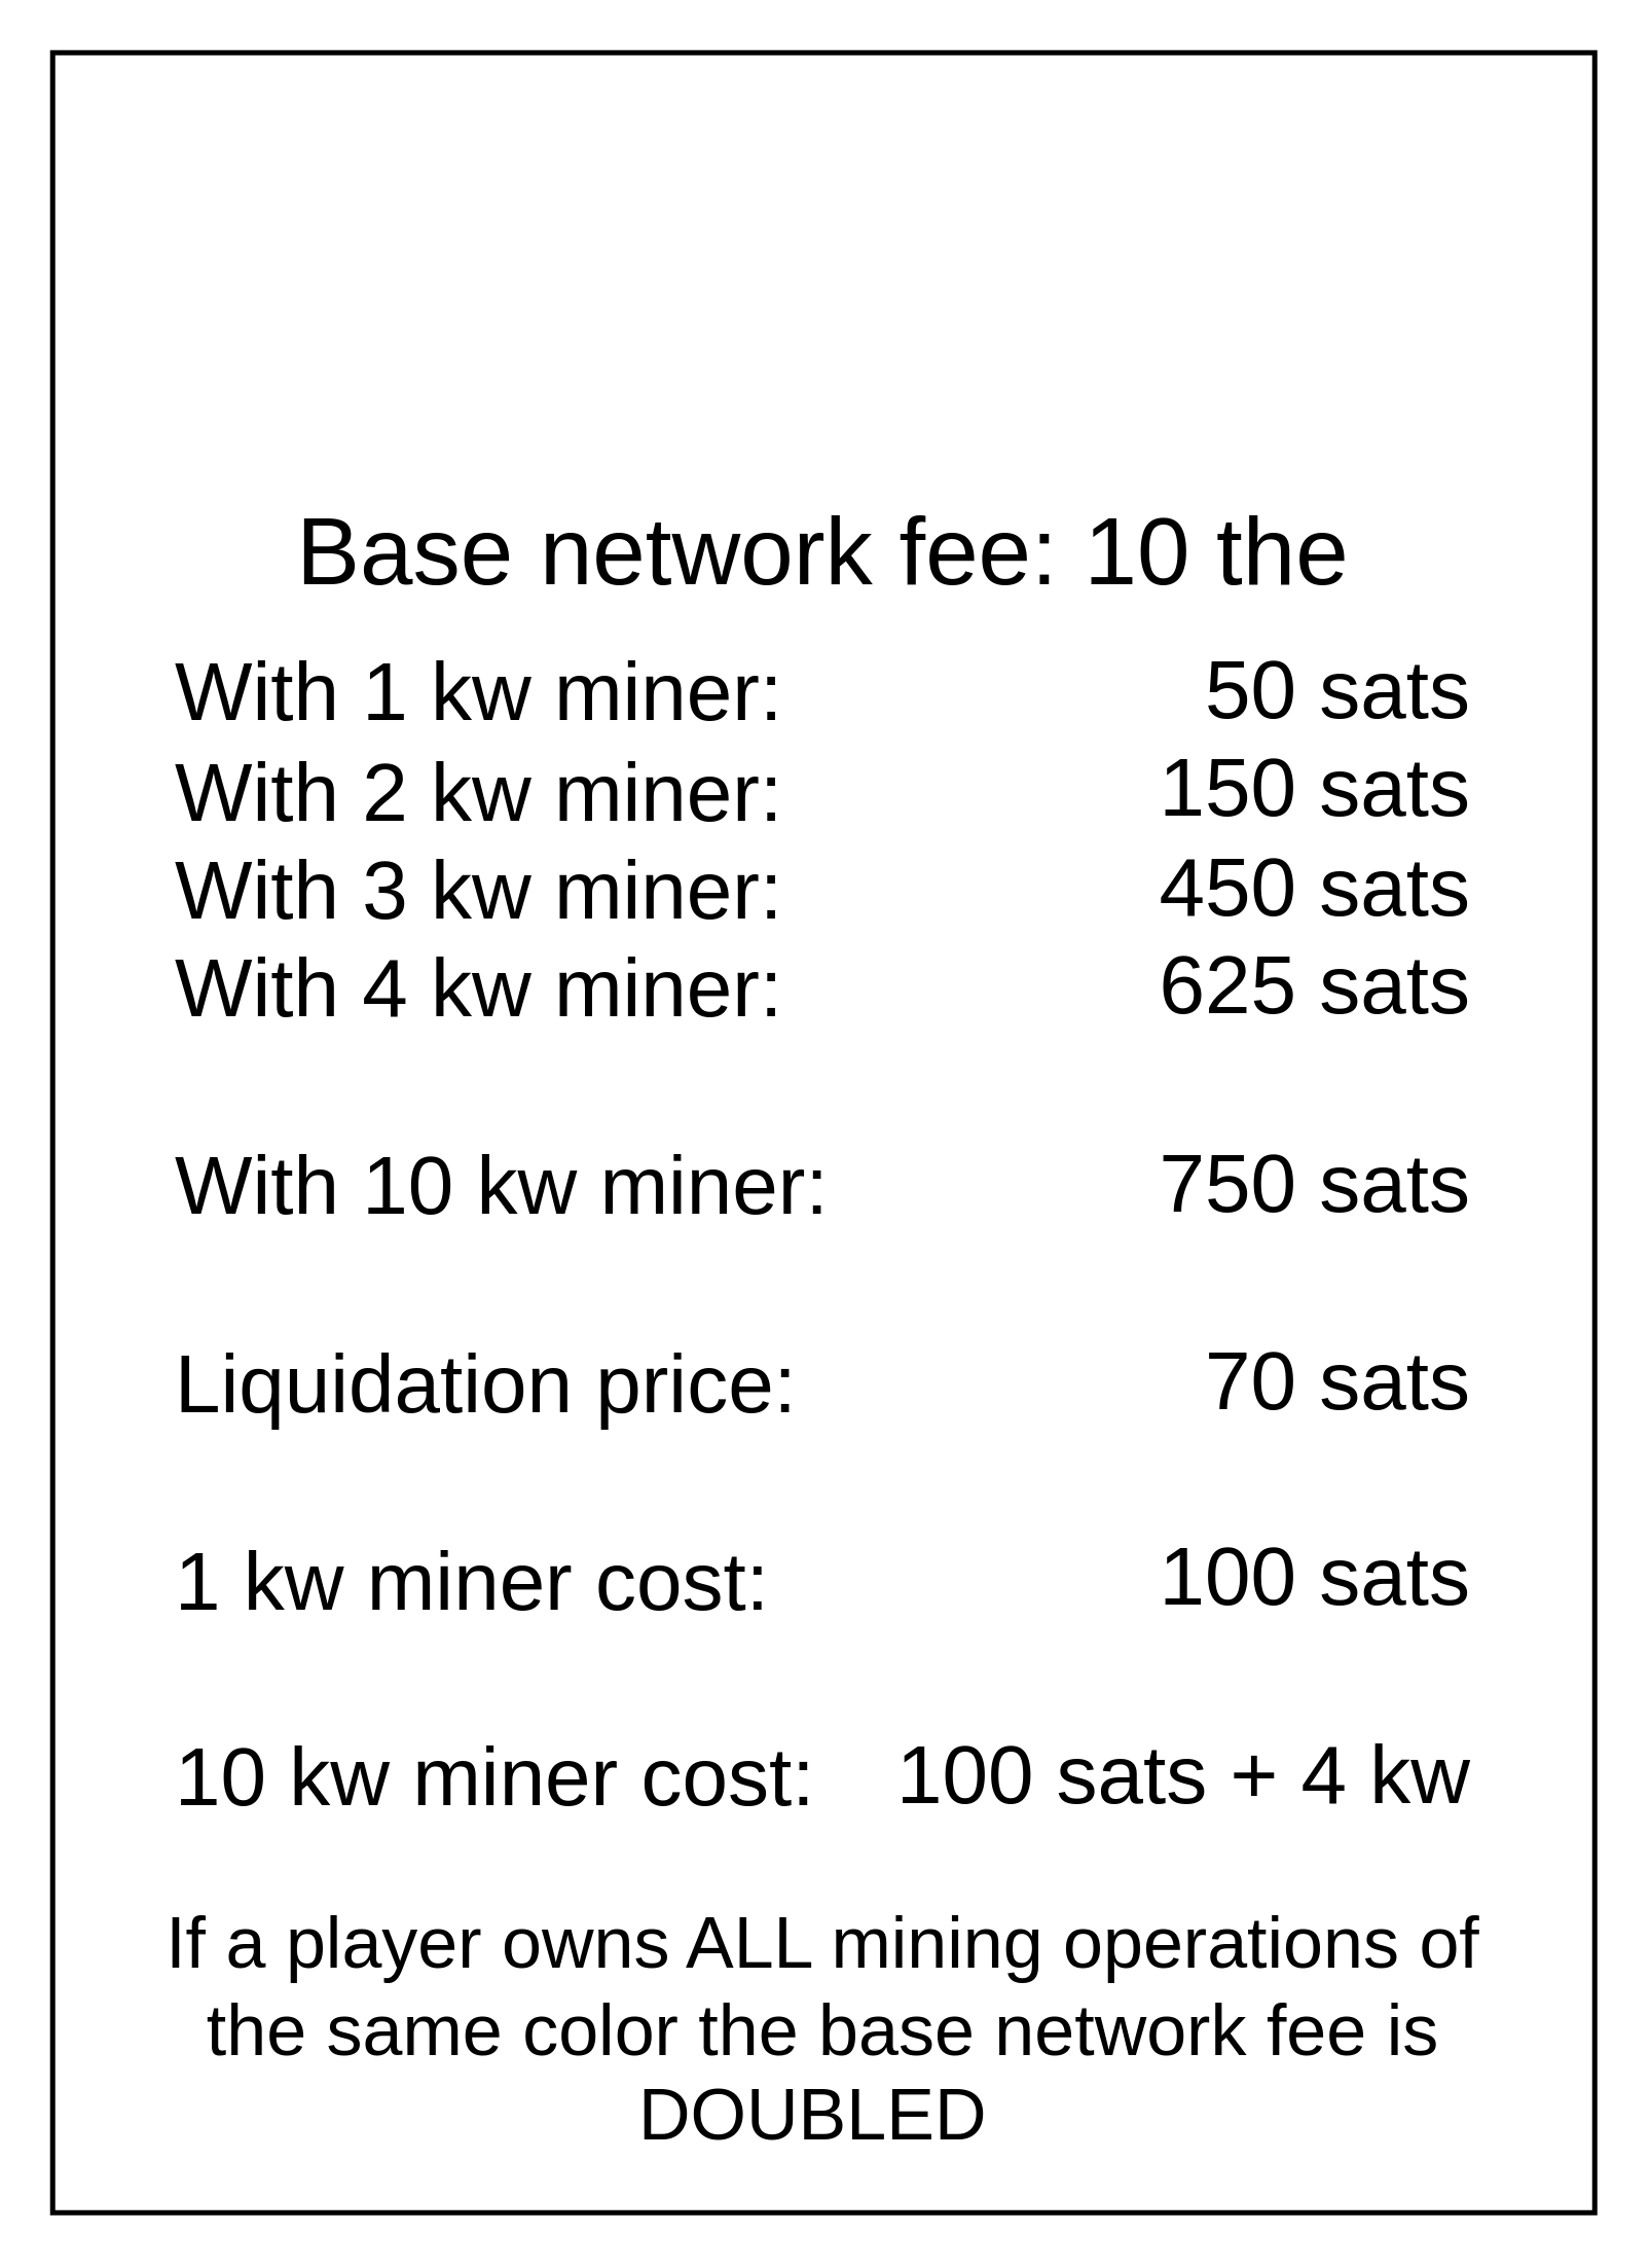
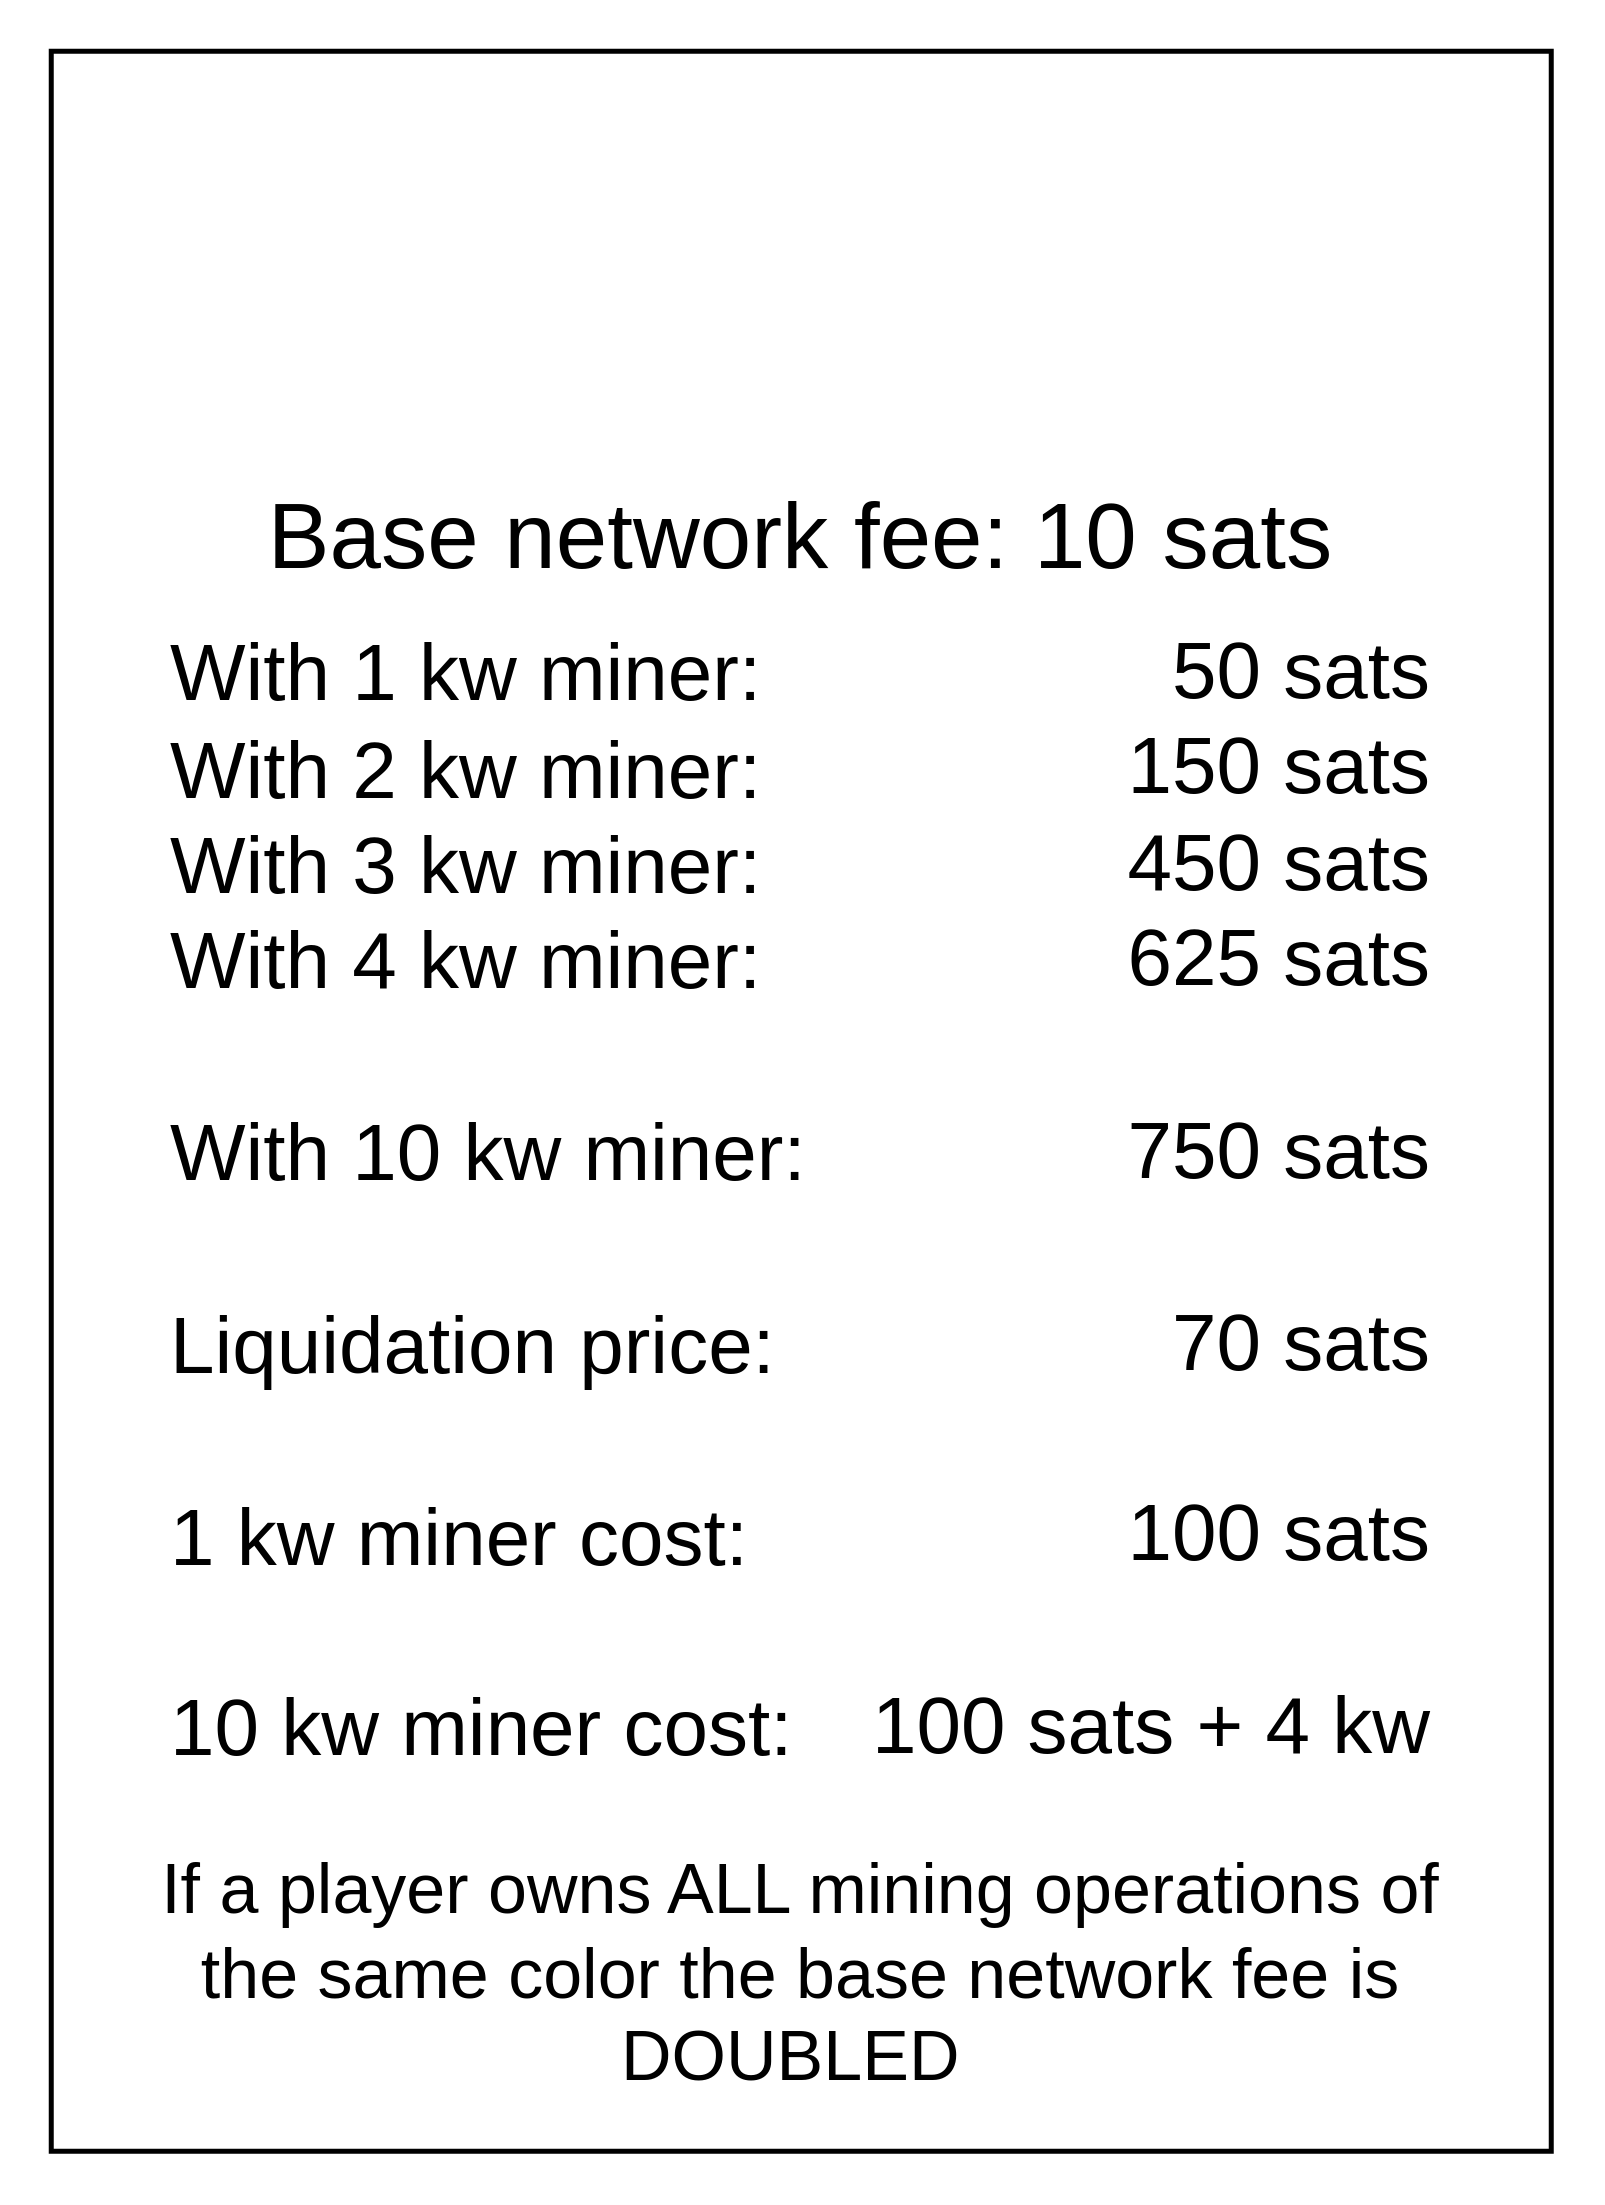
- <mxCell id="3" value="&lt;font style=&quot;font-size: 37px;&quot;&gt;Base network fee: 10 the&lt;/font&gt;" style="text;html=1;strokeColor=none;fillColor=none;align=center;verticalAlign=middle;whiteSpace=wrap;rounded=0;" parent="1" vertex="1"><mxGeometry x="105" y="190" width="430" height="50" as="geometry" /></mxCell>
+ <mxCell id="3" value="&lt;font style=&quot;font-size: 37px;&quot;&gt;Base network fee: 10 sats&lt;/font&gt;" style="text;html=1;strokeColor=none;fillColor=none;align=center;verticalAlign=middle;whiteSpace=wrap;rounded=0;" parent="1" vertex="1"><mxGeometry x="105" y="190" width="430" height="50" as="geometry" /></mxCell>
